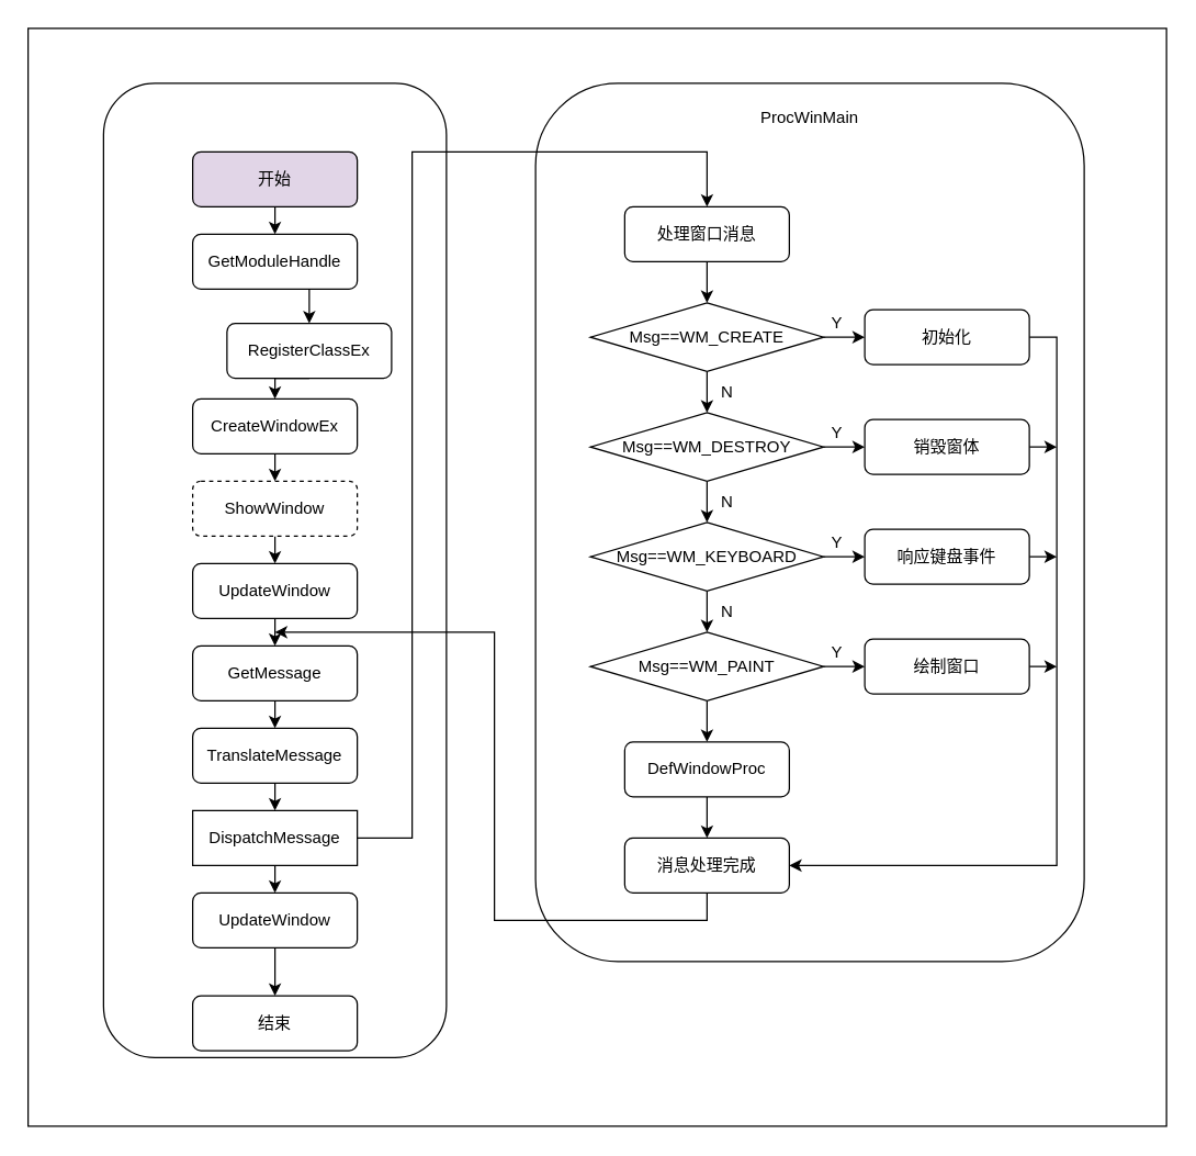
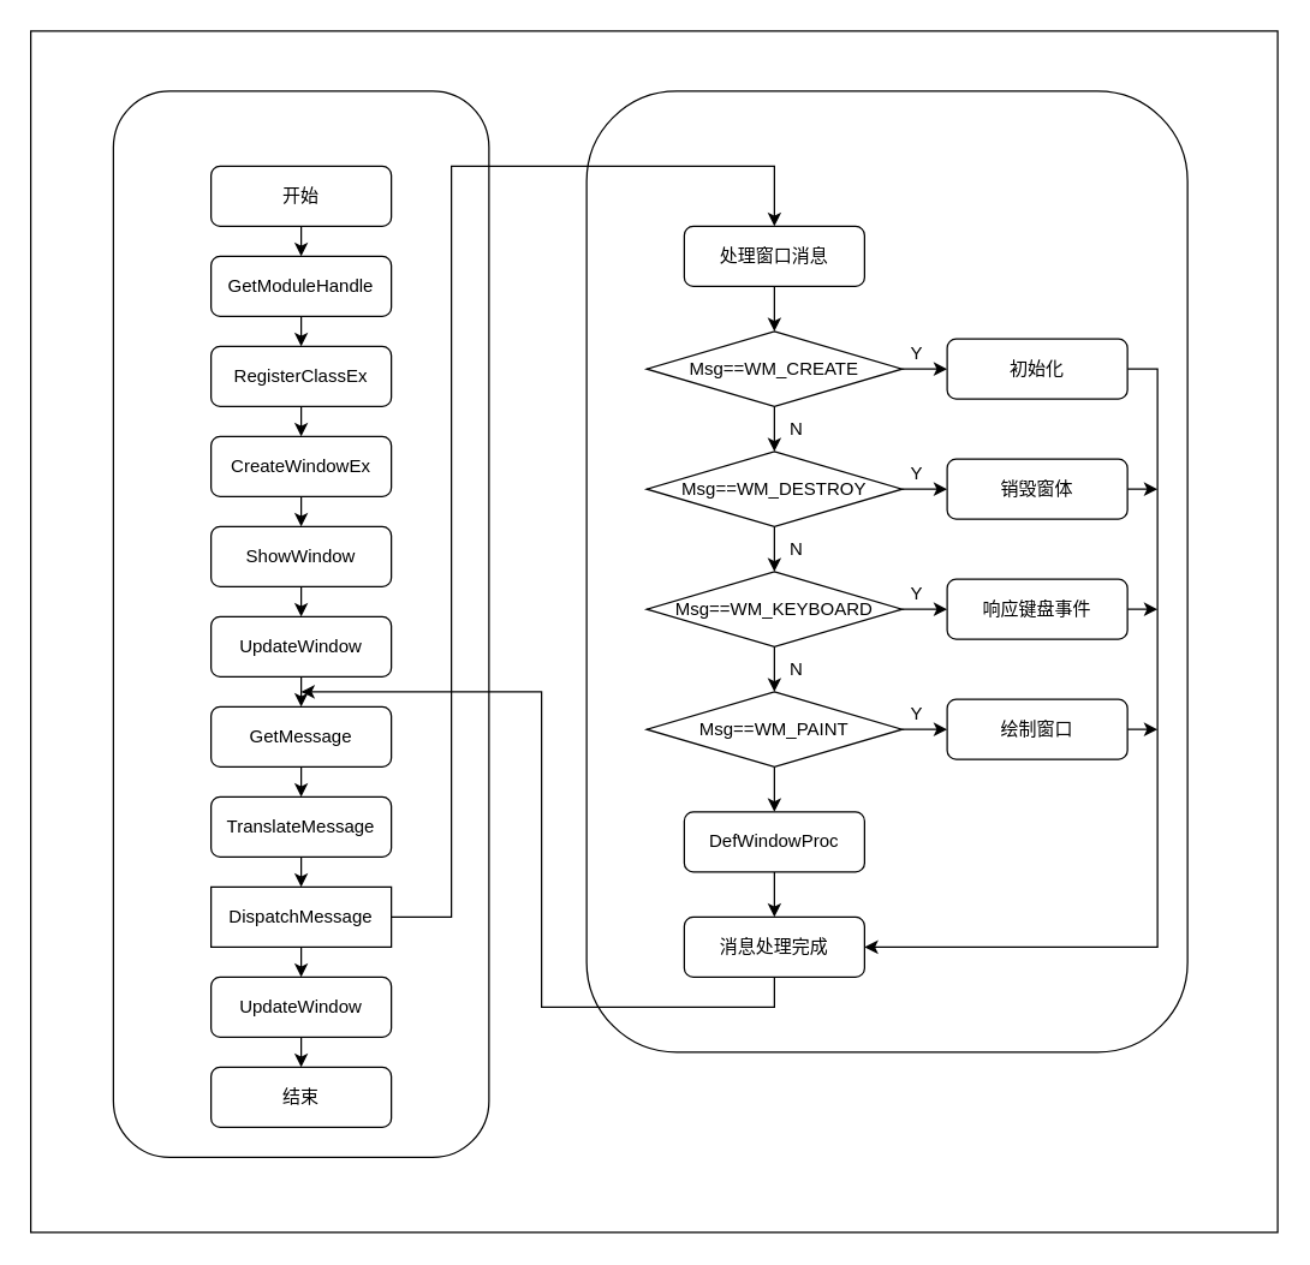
- <mxCell id="25" value="ProcWinMain" style="text;html=1;strokeColor=none;fillColor=none;align=center;verticalAlign=middle;whiteSpace=wrap;rounded=0;" vertex="1" parent="1"><mxGeometry x="560" y="70" width="60" height="30" as="geometry" /></mxCell>
- <mxCell id="6" value="开始" style="rounded=1;whiteSpace=wrap;html=1;fillColor=#e1d5e7;" vertex="1" parent="1"><mxGeometry x="140" y="110" width="120" height="40" as="geometry" /></mxCell>
+ <mxCell id="6" value="开始" style="rounded=1;whiteSpace=wrap;html=1;" vertex="1" parent="1"><mxGeometry x="140" y="110" width="120" height="40" as="geometry" /></mxCell>
- <mxCell id="10" value="RegisterClassEx" style="rounded=1;whiteSpace=wrap;html=1;" vertex="1" parent="1"><mxGeometry x="165" y="235" width="120" height="40" as="geometry" /></mxCell>
+ <mxCell id="10" value="RegisterClassEx" style="rounded=1;whiteSpace=wrap;html=1;" vertex="1" parent="1"><mxGeometry x="140" y="230" width="120" height="40" as="geometry" /></mxCell>
- <mxCell id="14" value="ShowWindow" style="rounded=1;whiteSpace=wrap;html=1;dashed=1;" vertex="1" parent="1"><mxGeometry x="140" y="350" width="120" height="40" as="geometry" /></mxCell>
+ <mxCell id="14" value="ShowWindow" style="rounded=1;whiteSpace=wrap;html=1;" vertex="1" parent="1"><mxGeometry x="140" y="350" width="120" height="40" as="geometry" /></mxCell>
- <mxCell id="55" value="结束" style="rounded=1;whiteSpace=wrap;html=1;" vertex="1" parent="1"><mxGeometry x="140" y="725" width="120" height="40" as="geometry" /></mxCell>
+ <mxCell id="55" value="结束" style="rounded=1;whiteSpace=wrap;html=1;" vertex="1" parent="1"><mxGeometry x="140" y="710" width="120" height="40" as="geometry" /></mxCell>
